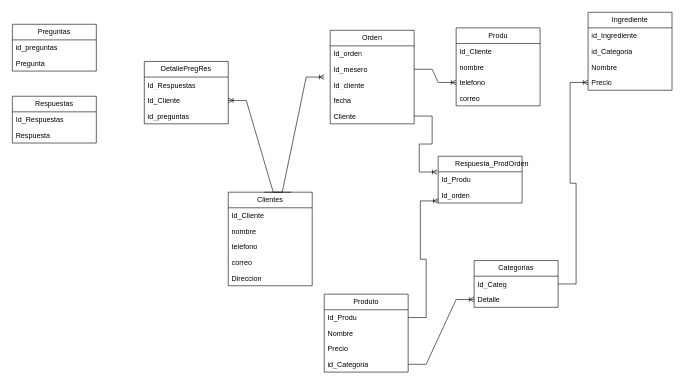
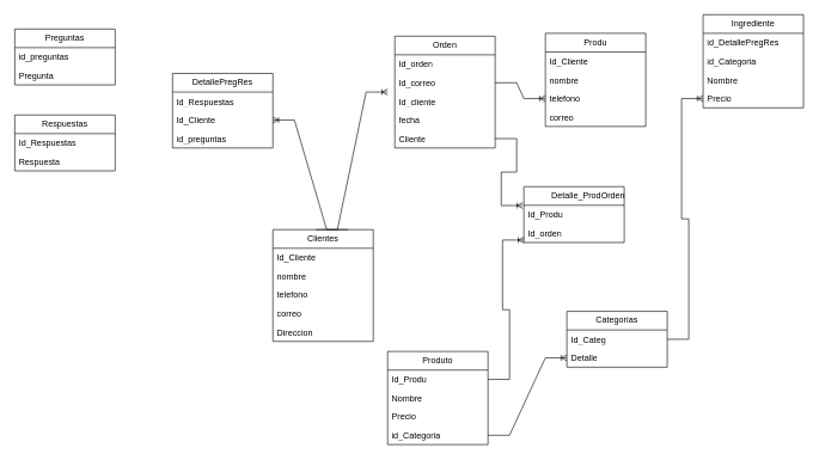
- <mxCell id="15" value="id_Ingrediente" style="text;strokeColor=none;fillColor=none;align=left;verticalAlign=top;spacingLeft=4;spacingRight=4;overflow=hidden;rotatable=0;points=[[0,0.5],[1,0.5]];portConstraint=eastwest;whiteSpace=wrap;html=1;" vertex="1" parent="14"><mxGeometry y="26" width="140" height="26" as="geometry" /></mxCell>
+ <mxCell id="15" value="id_DetallePregRes" style="text;strokeColor=none;fillColor=none;align=left;verticalAlign=top;spacingLeft=4;spacingRight=4;overflow=hidden;rotatable=0;points=[[0,0.5],[1,0.5]];portConstraint=eastwest;whiteSpace=wrap;html=1;" vertex="1" parent="14"><mxGeometry y="26" width="140" height="26" as="geometry" /></mxCell>
- <mxCell id="7" value="Id_mesero" style="text;strokeColor=none;fillColor=none;align=left;verticalAlign=top;spacingLeft=4;spacingRight=4;overflow=hidden;rotatable=0;points=[[0,0.5],[1,0.5]];portConstraint=eastwest;whiteSpace=wrap;html=1;" vertex="1" parent="5"><mxGeometry y="52" width="140" height="26" as="geometry" /></mxCell>
+ <mxCell id="7" value="Id_correo" style="text;strokeColor=none;fillColor=none;align=left;verticalAlign=top;spacingLeft=4;spacingRight=4;overflow=hidden;rotatable=0;points=[[0,0.5],[1,0.5]];portConstraint=eastwest;whiteSpace=wrap;html=1;" vertex="1" parent="5"><mxGeometry y="52" width="140" height="26" as="geometry" /></mxCell>
- <mxCell id="2" value="&lt;blockquote style=&quot;margin: 0 0 0 40px; border: none; padding: 0px;&quot;&gt;Respuesta_ProdOrden&lt;/blockquote&gt;" style="swimlane;fontStyle=0;childLayout=stackLayout;horizontal=1;startSize=26;fillColor=none;horizontalStack=0;resizeParent=1;resizeParentMax=0;resizeLast=0;collapsible=1;marginBottom=0;whiteSpace=wrap;html=1;" vertex="1" parent="1"><mxGeometry x="730" y="260" width="140" height="78" as="geometry" /></mxCell>
+ <mxCell id="2" value="&lt;blockquote style=&quot;margin: 0 0 0 40px; border: none; padding: 0px;&quot;&gt;Detalle_ProdOrden&lt;/blockquote&gt;" style="swimlane;fontStyle=0;childLayout=stackLayout;horizontal=1;startSize=26;fillColor=none;horizontalStack=0;resizeParent=1;resizeParentMax=0;resizeLast=0;collapsible=1;marginBottom=0;whiteSpace=wrap;html=1;" vertex="1" parent="1"><mxGeometry x="730" y="260" width="140" height="78" as="geometry" /></mxCell>
